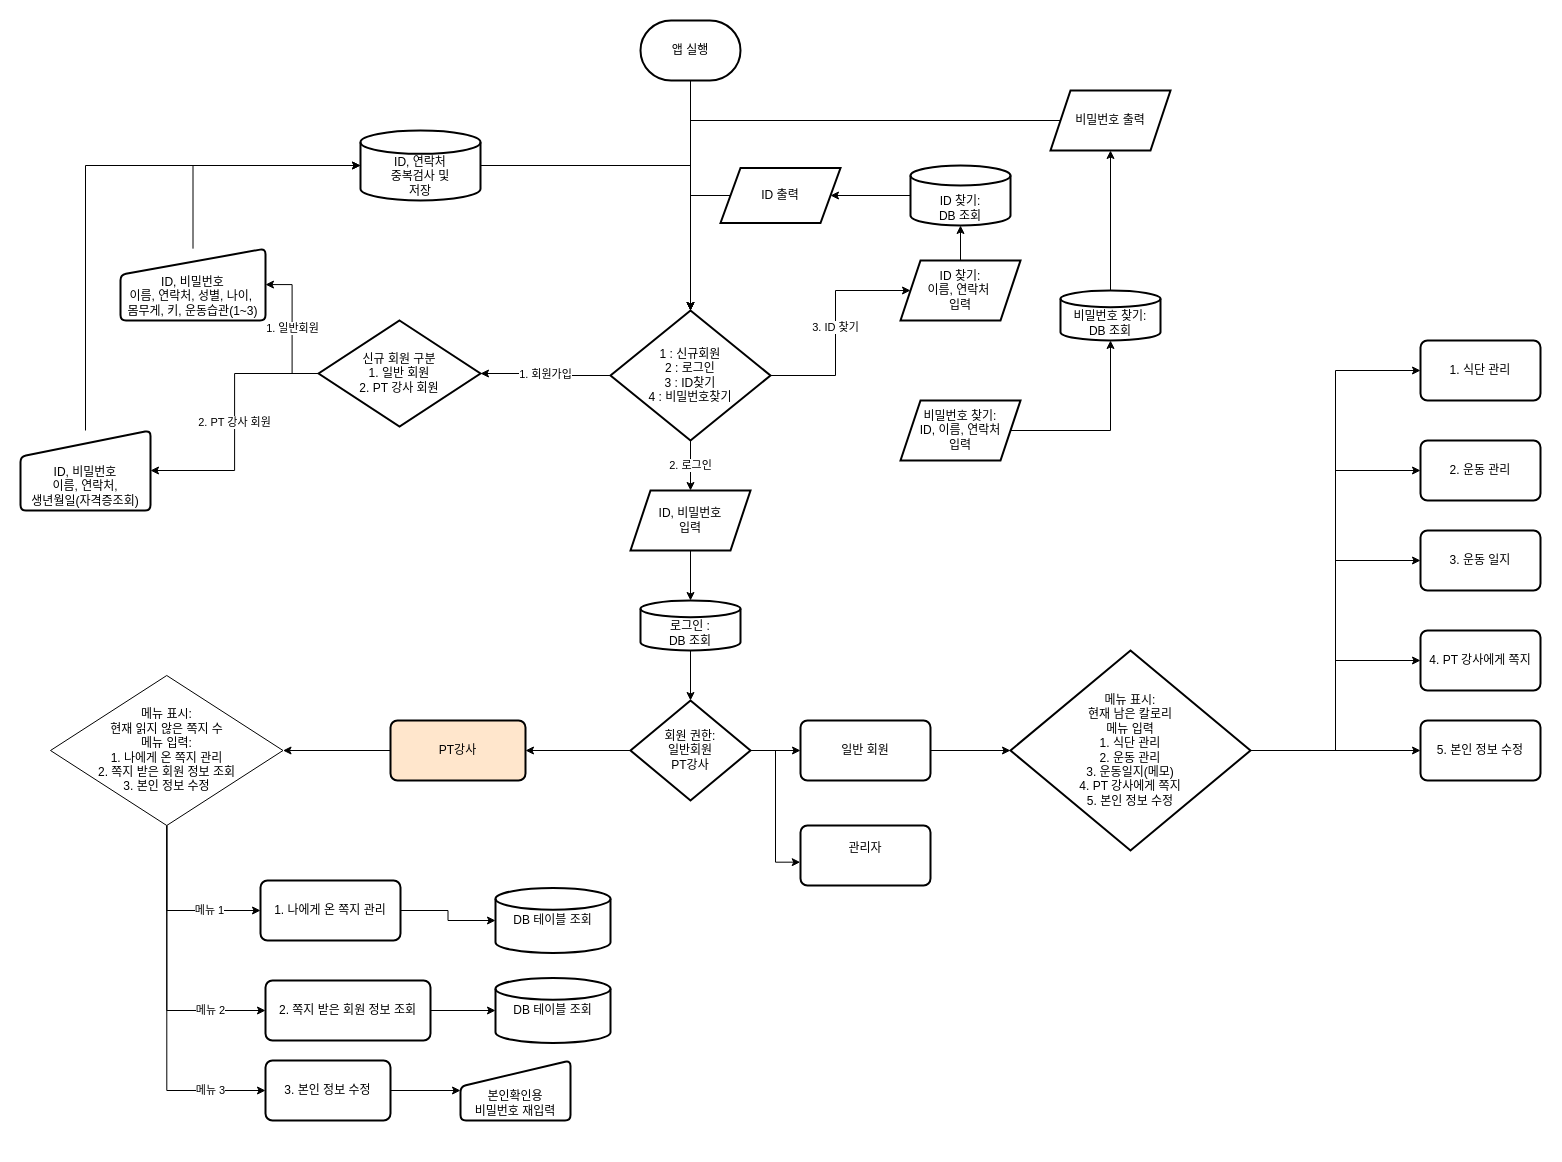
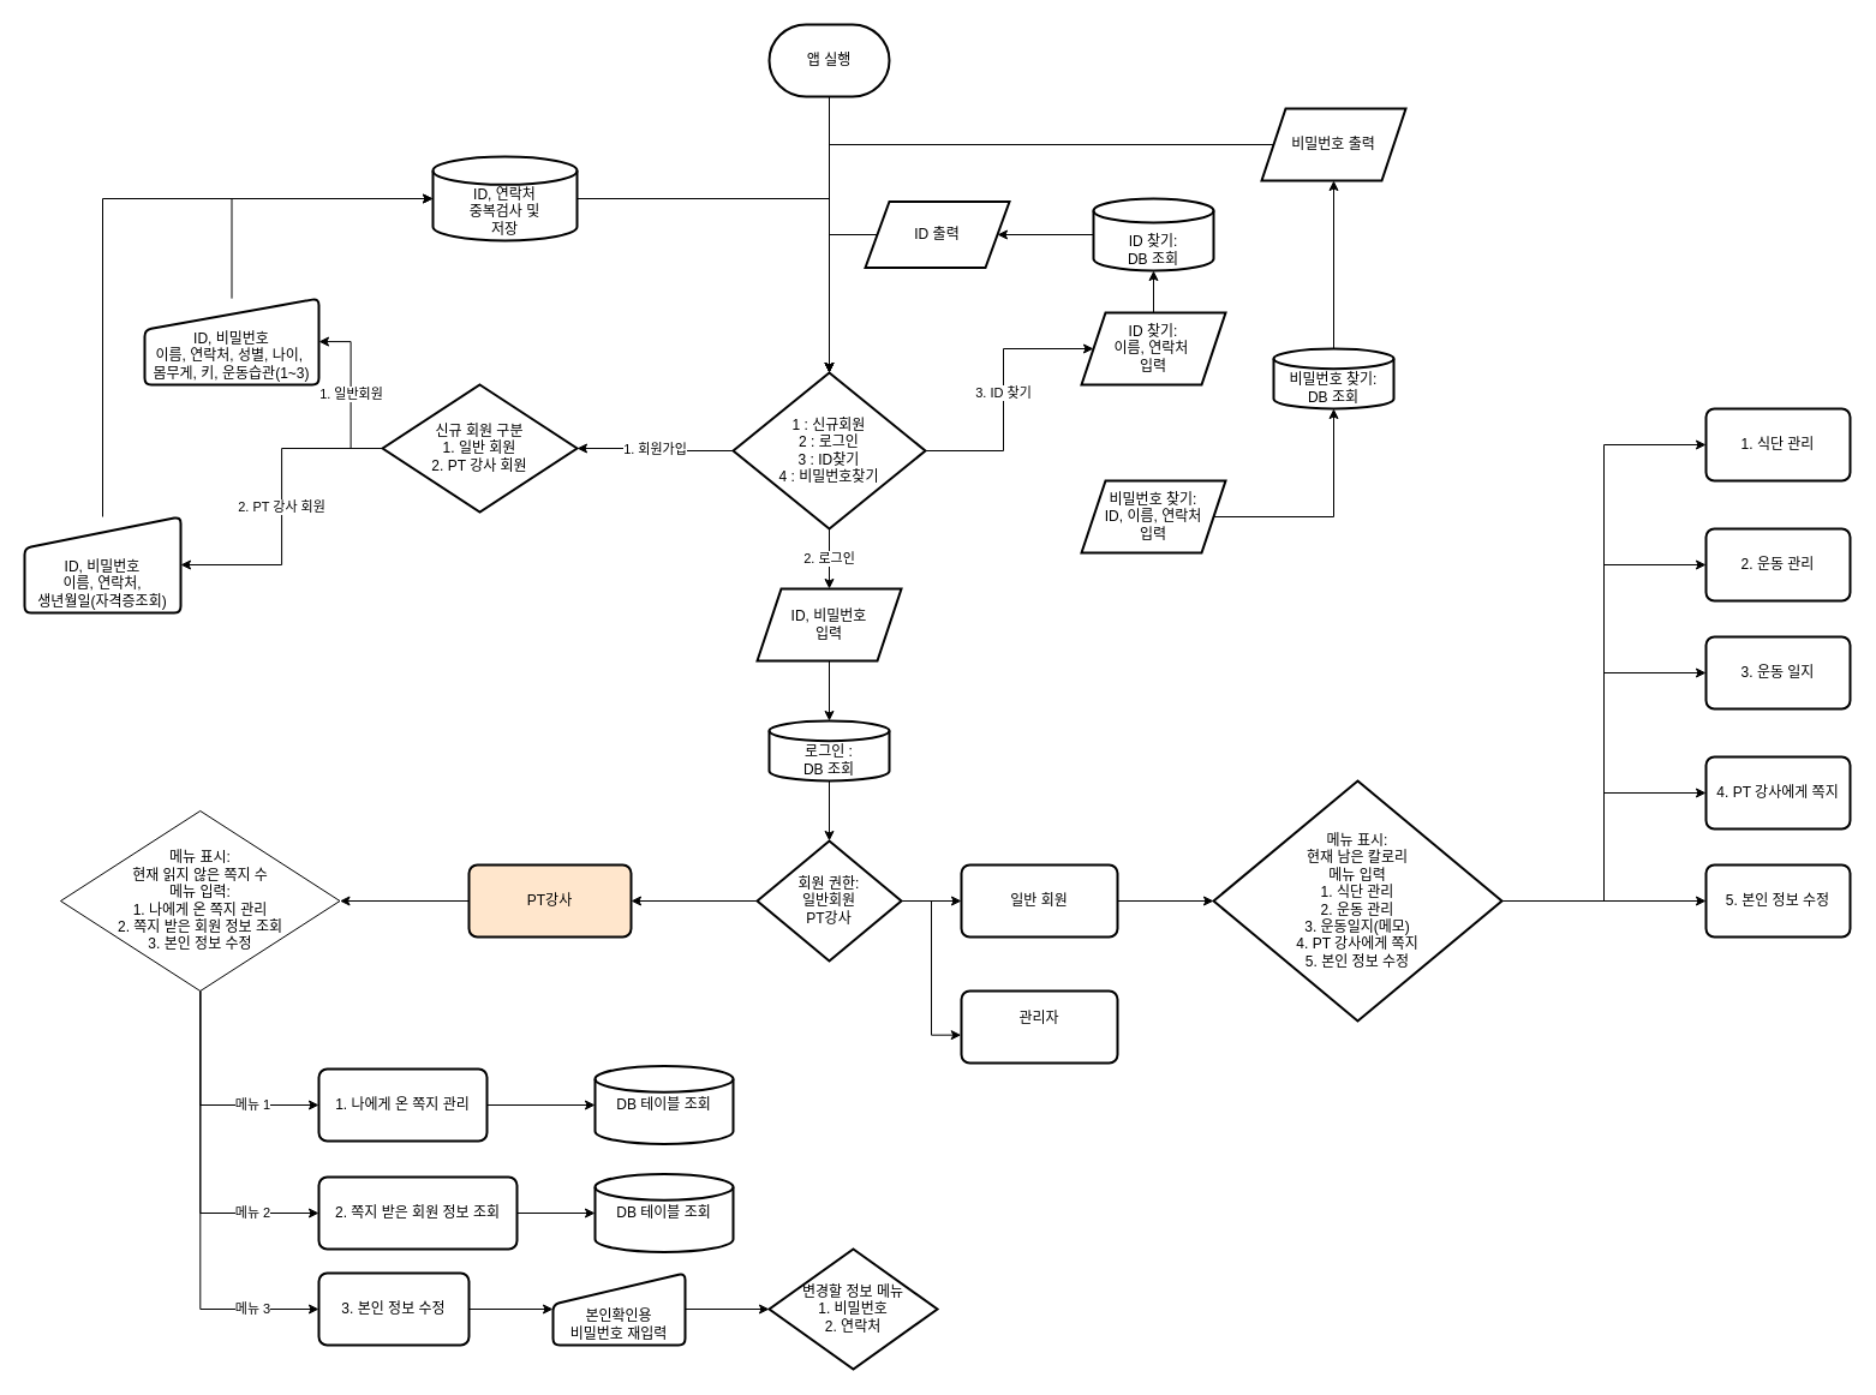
- <mxCell id="56" value="1. 나에게 온 쪽지 관리" style="rounded=1;whiteSpace=wrap;html=1;absoluteArcSize=1;arcSize=14;strokeWidth=2;" parent="1" vertex="1"><mxGeometry x="260" y="880" width="140" height="60" as="geometry" /></mxCell>
+ <mxCell id="56" value="1. 나에게 온 쪽지 관리" style="rounded=1;whiteSpace=wrap;html=1;absoluteArcSize=1;arcSize=14;strokeWidth=2;" parent="1" vertex="1"><mxGeometry x="265" y="890" width="140" height="60" as="geometry" /></mxCell>
+ <mxCell id="63" value="" style="edgeStyle=orthogonalEdgeStyle;rounded=0;orthogonalLoop=1;jettySize=auto;html=1;" edge="1" parent="1" source="64" target="65"><mxGeometry relative="1" as="geometry" /></mxCell>
+ <mxCell id="65" value="&lt;div&gt;변경할 정보 메뉴&lt;/div&gt;1. 비밀번호&lt;div&gt;2. 연락처&lt;/div&gt;" style="strokeWidth=2;html=1;shape=mxgraph.flowchart.decision;whiteSpace=wrap;" vertex="1" parent="1"><mxGeometry x="640" y="1040" width="140" height="100" as="geometry" /></mxCell>
